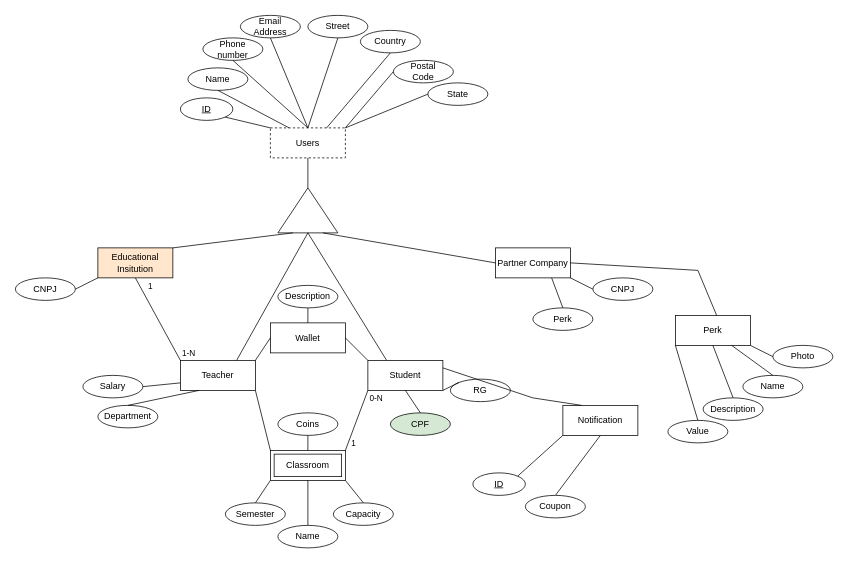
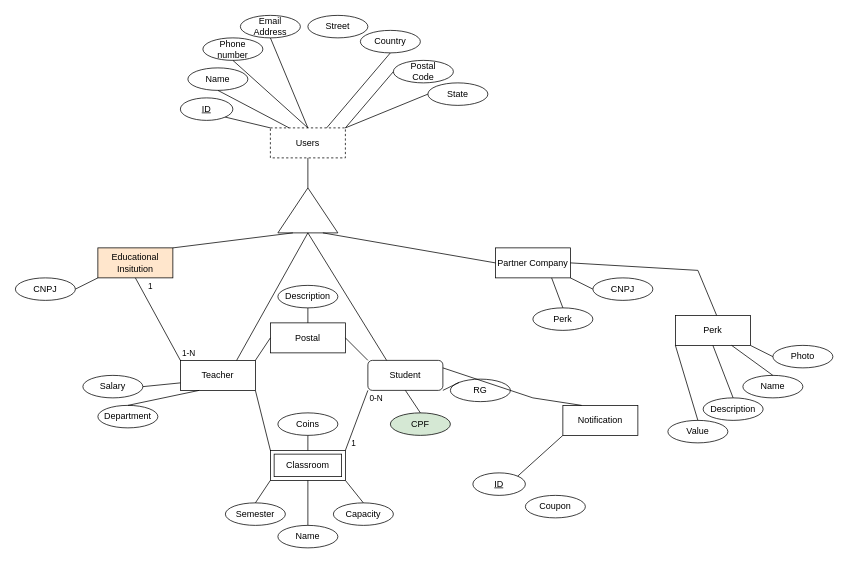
- <mxCell id="12" value="" style="endArrow=none;html=1;rounded=0;exitX=0.5;exitY=1;exitDx=0;exitDy=0;entryX=0.5;entryY=0;entryDx=0;entryDy=0;" edge="1" parent="1" source="11" target="2"><mxGeometry relative="1" as="geometry"><mxPoint x="500" y="86" as="sourcePoint" /><mxPoint x="555" y="130" as="targetPoint" /></mxGeometry></mxCell>
- <mxCell id="73" value="Wallet" style="whiteSpace=wrap;html=1;align=center;" vertex="1" parent="1"><mxGeometry x="360" y="430" width="100" height="40" as="geometry" /></mxCell>
+ <mxCell id="73" value="Postal" style="whiteSpace=wrap;html=1;align=center;" vertex="1" parent="1"><mxGeometry x="360" y="430" width="100" height="40" as="geometry" /></mxCell>
- <mxCell id="31" value="Student" style="whiteSpace=wrap;html=1;align=center;" vertex="1" parent="1"><mxGeometry x="490" y="480" width="100" height="40" as="geometry" /></mxCell>
+ <mxCell id="31" value="Student" style="whiteSpace=wrap;html=1;align=center;rounded=1;" vertex="1" parent="1"><mxGeometry x="490" y="480" width="100" height="40" as="geometry" /></mxCell>
- <mxCell id="58" value="" style="endArrow=none;html=1;rounded=0;exitX=0.5;exitY=0;exitDx=0;exitDy=0;entryX=0.5;entryY=1;entryDx=0;entryDy=0;" edge="1" parent="1" source="59" target="57"><mxGeometry relative="1" as="geometry"><mxPoint x="700" y="645" as="sourcePoint" /><mxPoint x="970" y="660" as="targetPoint" /></mxGeometry></mxCell>
